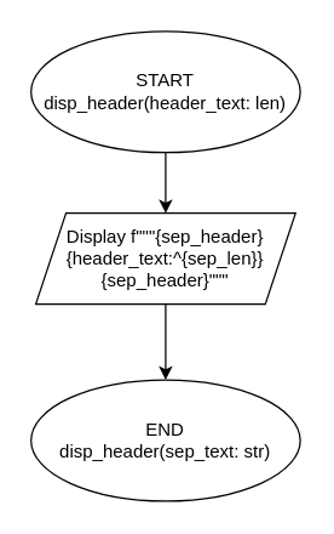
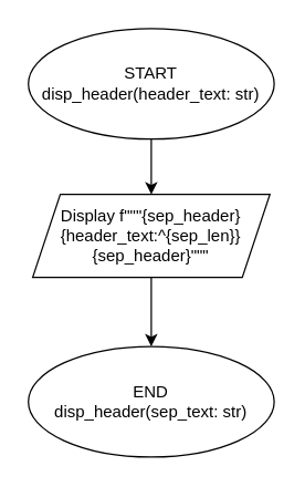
- <mxCell id="3" value="START&lt;br&gt;disp_header(header_text: len)" style="ellipse;whiteSpace=wrap;html=1;rounded=0;" vertex="1" parent="1"><mxGeometry x="20.07" width="178.12" height="80" as="geometry" y="20" /></mxCell>
+ <mxCell id="3" value="START&lt;br&gt;disp_header(header_text: str)" style="ellipse;whiteSpace=wrap;html=1;rounded=0;" vertex="1" parent="1"><mxGeometry x="20.07" width="178.12" height="80" as="geometry" y="20" /></mxCell>
